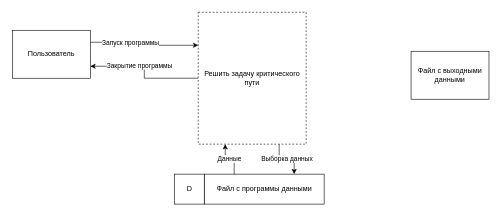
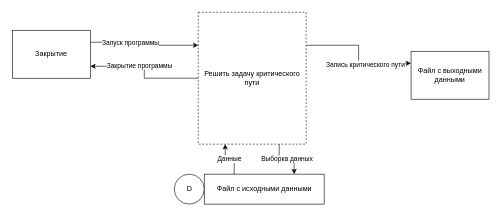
- <mxCell id="4" value="Пользователь" style="rounded=0;whiteSpace=wrap;html=1;" vertex="1" parent="1"><mxGeometry x="20" y="50" width="130" height="80" as="geometry" /></mxCell>
+ <mxCell id="4" value="Закрытие" style="rounded=0;whiteSpace=wrap;html=1;" vertex="1" parent="1"><mxGeometry x="20" y="50" width="130" height="80" as="geometry" /></mxCell>
+ <mxCell id="9" style="edgeStyle=orthogonalEdgeStyle;rounded=0;orthogonalLoop=1;jettySize=auto;html=1;exitX=1;exitY=0.25;exitDx=0;exitDy=0;entryX=0;entryY=0.25;entryDx=0;entryDy=0;" edge="1" parent="1" source="13" target="14"><mxGeometry relative="1" as="geometry" /></mxCell>
+ <mxCell id="10" value="Запись критического пути" style="edgeLabel;html=1;align=center;verticalAlign=middle;resizable=0;points=[];" vertex="1" connectable="0" parent="9"><mxGeometry x="0.248" y="-1" relative="1" as="geometry"><mxPoint as="offset" /></mxGeometry></mxCell>
- <mxCell id="7" value="D" style="html=1;" vertex="1" parent="1"><mxGeometry x="290" y="290" width="50" height="50" as="geometry" /></mxCell>
+ <mxCell id="7" value="D" style="ellipse;html=1;" vertex="1" parent="1"><mxGeometry x="290" y="290" width="50" height="50" as="geometry" /></mxCell>
- <mxCell id="6" value="Файл с программы данными" style="html=1;" vertex="1" parent="1"><mxGeometry x="340" y="290" width="200" height="50" as="geometry" /></mxCell>
+ <mxCell id="6" value="Файл с исходными данными" style="html=1;" vertex="1" parent="1"><mxGeometry x="340" y="290" width="200" height="50" as="geometry" /></mxCell>
